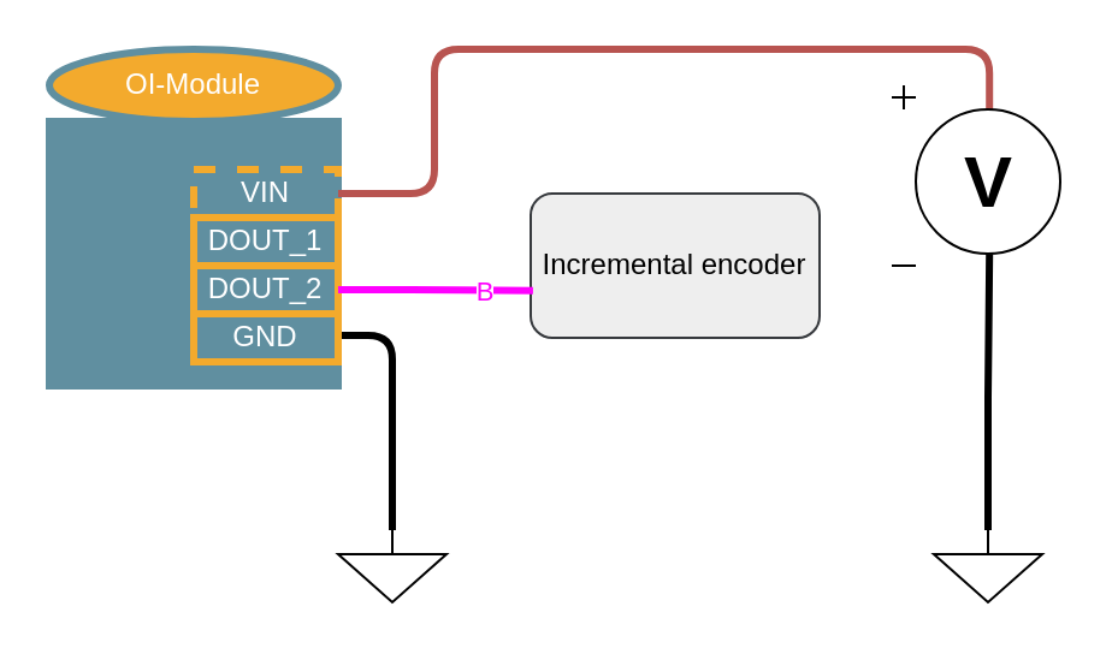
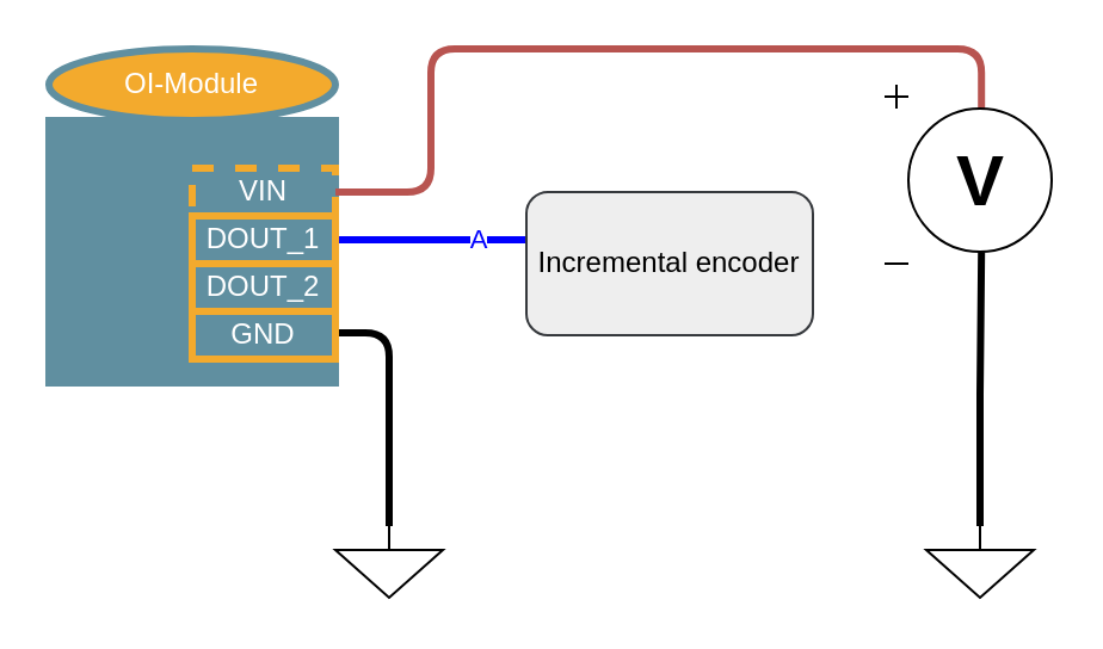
+ <mxCell id="4" style="edgeStyle=orthogonalEdgeStyle;rounded=1;orthogonalLoop=1;jettySize=auto;html=1;exitX=1;exitY=0.5;exitDx=0;exitDy=0;endArrow=none;endFill=0;fillColor=#f8cecc;strokeColor=#0000FF;strokeWidth=3;curved=0;entryX=0.017;entryY=0.333;entryDx=0;entryDy=0;entryPerimeter=0;" parent="1" source="6" target="17" edge="1"><mxGeometry relative="1" as="geometry"><mxPoint x="200" y="100" as="targetPoint" /></mxGeometry></mxCell>
+ <mxCell id="5" value="A" style="edgeLabel;html=1;align=center;verticalAlign=middle;resizable=0;points=[];fontColor=#0000FF;" vertex="1" connectable="0" parent="4"><mxGeometry x="-0.139" relative="1" as="geometry"><mxPoint x="25" as="offset" /></mxGeometry></mxCell>
- <mxCell id="18" style="edgeStyle=orthogonalEdgeStyle;rounded=1;orthogonalLoop=1;jettySize=auto;html=1;exitX=1;exitY=0.5;exitDx=0;exitDy=0;endArrow=none;endFill=0;fillColor=#f8cecc;strokeColor=#FF00FF;strokeWidth=3;curved=0;entryX=0.008;entryY=0.672;entryDx=0;entryDy=0;entryPerimeter=0;" edge="1" parent="1" source="16" target="17"><mxGeometry relative="1" as="geometry"><mxPoint x="150" y="110" as="sourcePoint" /><mxPoint x="232" y="110" as="targetPoint" /><Array as="points"><mxPoint x="180" y="120" /></Array></mxGeometry></mxCell>
- <mxCell id="19" value="B" style="edgeLabel;html=1;align=center;verticalAlign=middle;resizable=0;points=[];fontColor=#FF00FF;" vertex="1" connectable="0" parent="18"><mxGeometry x="-0.07" relative="1" as="geometry"><mxPoint x="22" as="offset" /></mxGeometry></mxCell>
